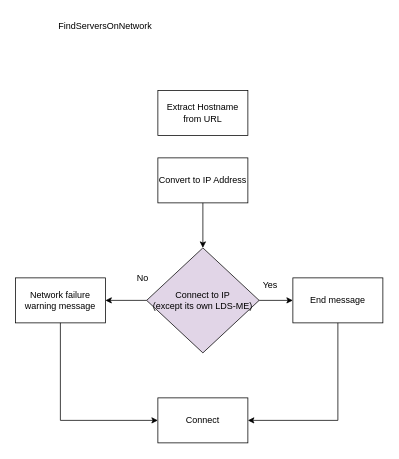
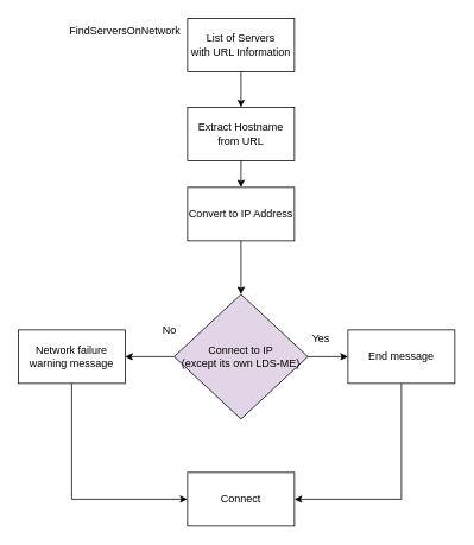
+ <mxCell id="2" value="&lt;div&gt;List of Servers&lt;/div&gt;&lt;div&gt;with URL Information&lt;br&gt;&lt;/div&gt;" style="rounded=0;whiteSpace=wrap;html=1;" vertex="1" parent="1"><mxGeometry x="210" y="20" width="120" height="60" as="geometry" /></mxCell>
+ <mxCell id="5" value="" style="endArrow=classic;html=1;exitX=0.5;exitY=1;exitDx=0;exitDy=0;" edge="1" parent="1" source="2" target="4"><mxGeometry width="50" height="50" relative="1" as="geometry"><mxPoint x="240" y="130" as="sourcePoint" /><mxPoint x="290" y="80" as="targetPoint" /></mxGeometry></mxCell>
+ <mxCell id="7" value="" style="endArrow=classic;html=1;exitX=0.5;exitY=1;exitDx=0;exitDy=0;entryX=0.5;entryY=0;entryDx=0;entryDy=0;" edge="1" parent="1" source="4" target="6"><mxGeometry width="50" height="50" relative="1" as="geometry"><mxPoint x="280" y="90" as="sourcePoint" /><mxPoint x="270" y="180" as="targetPoint" /></mxGeometry></mxCell>
